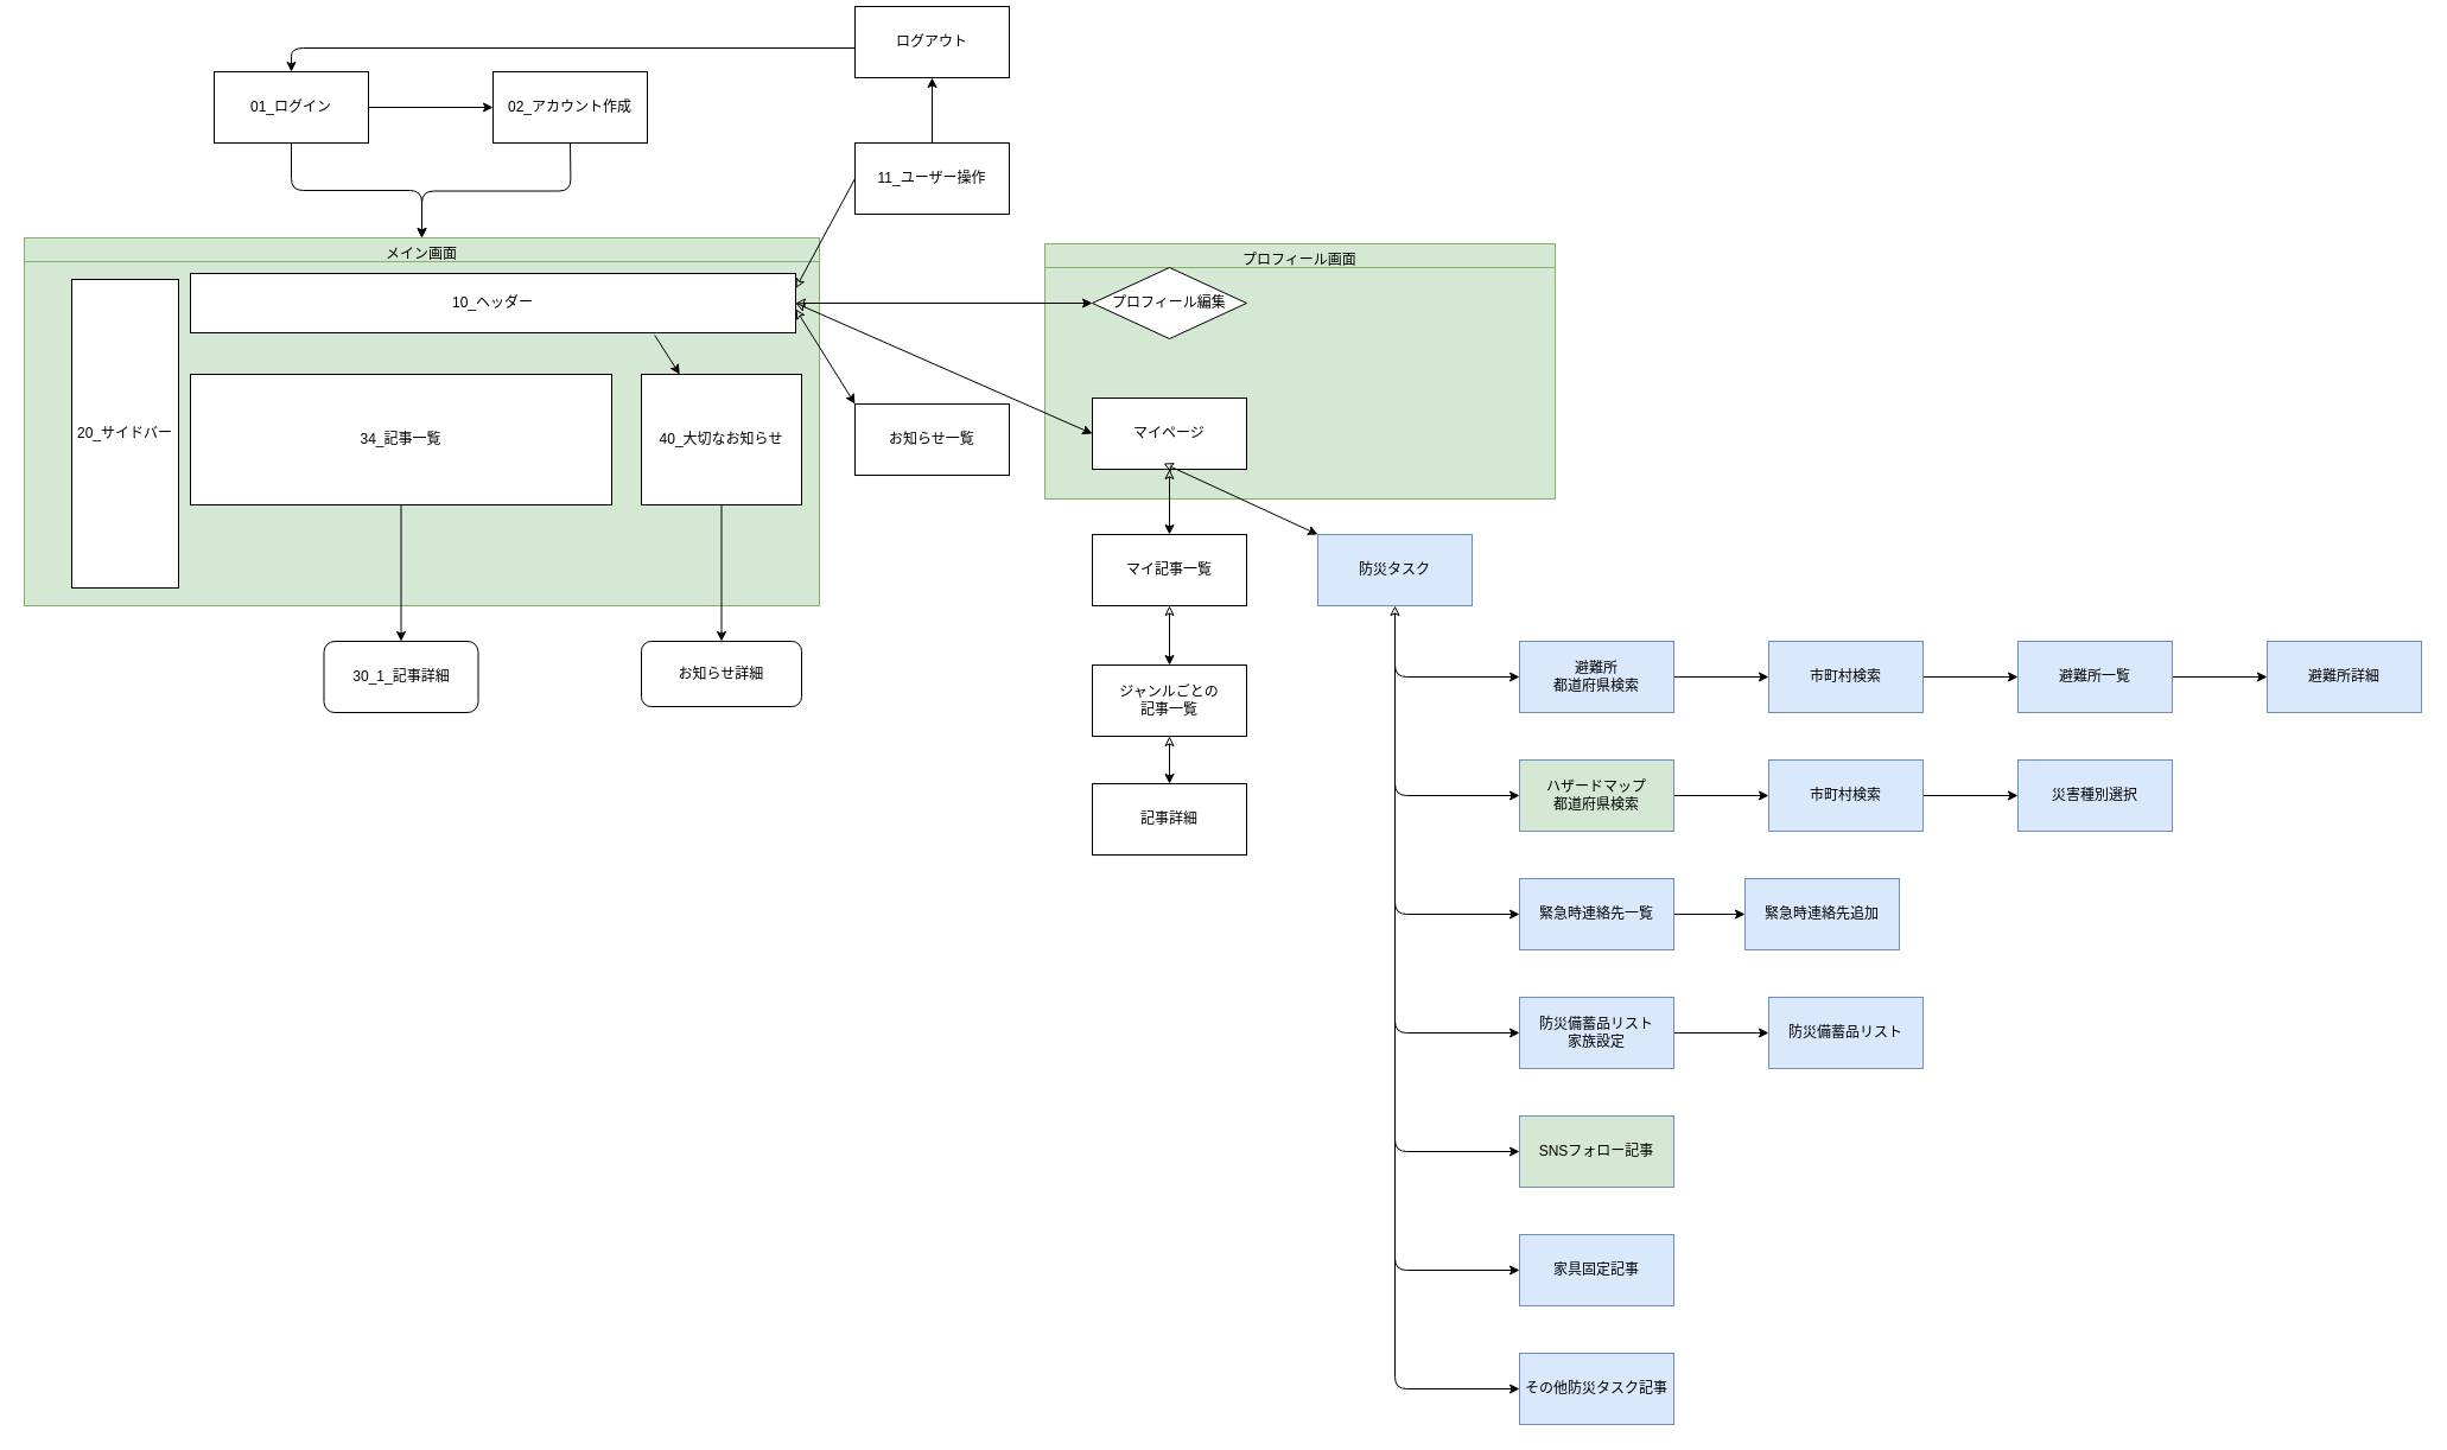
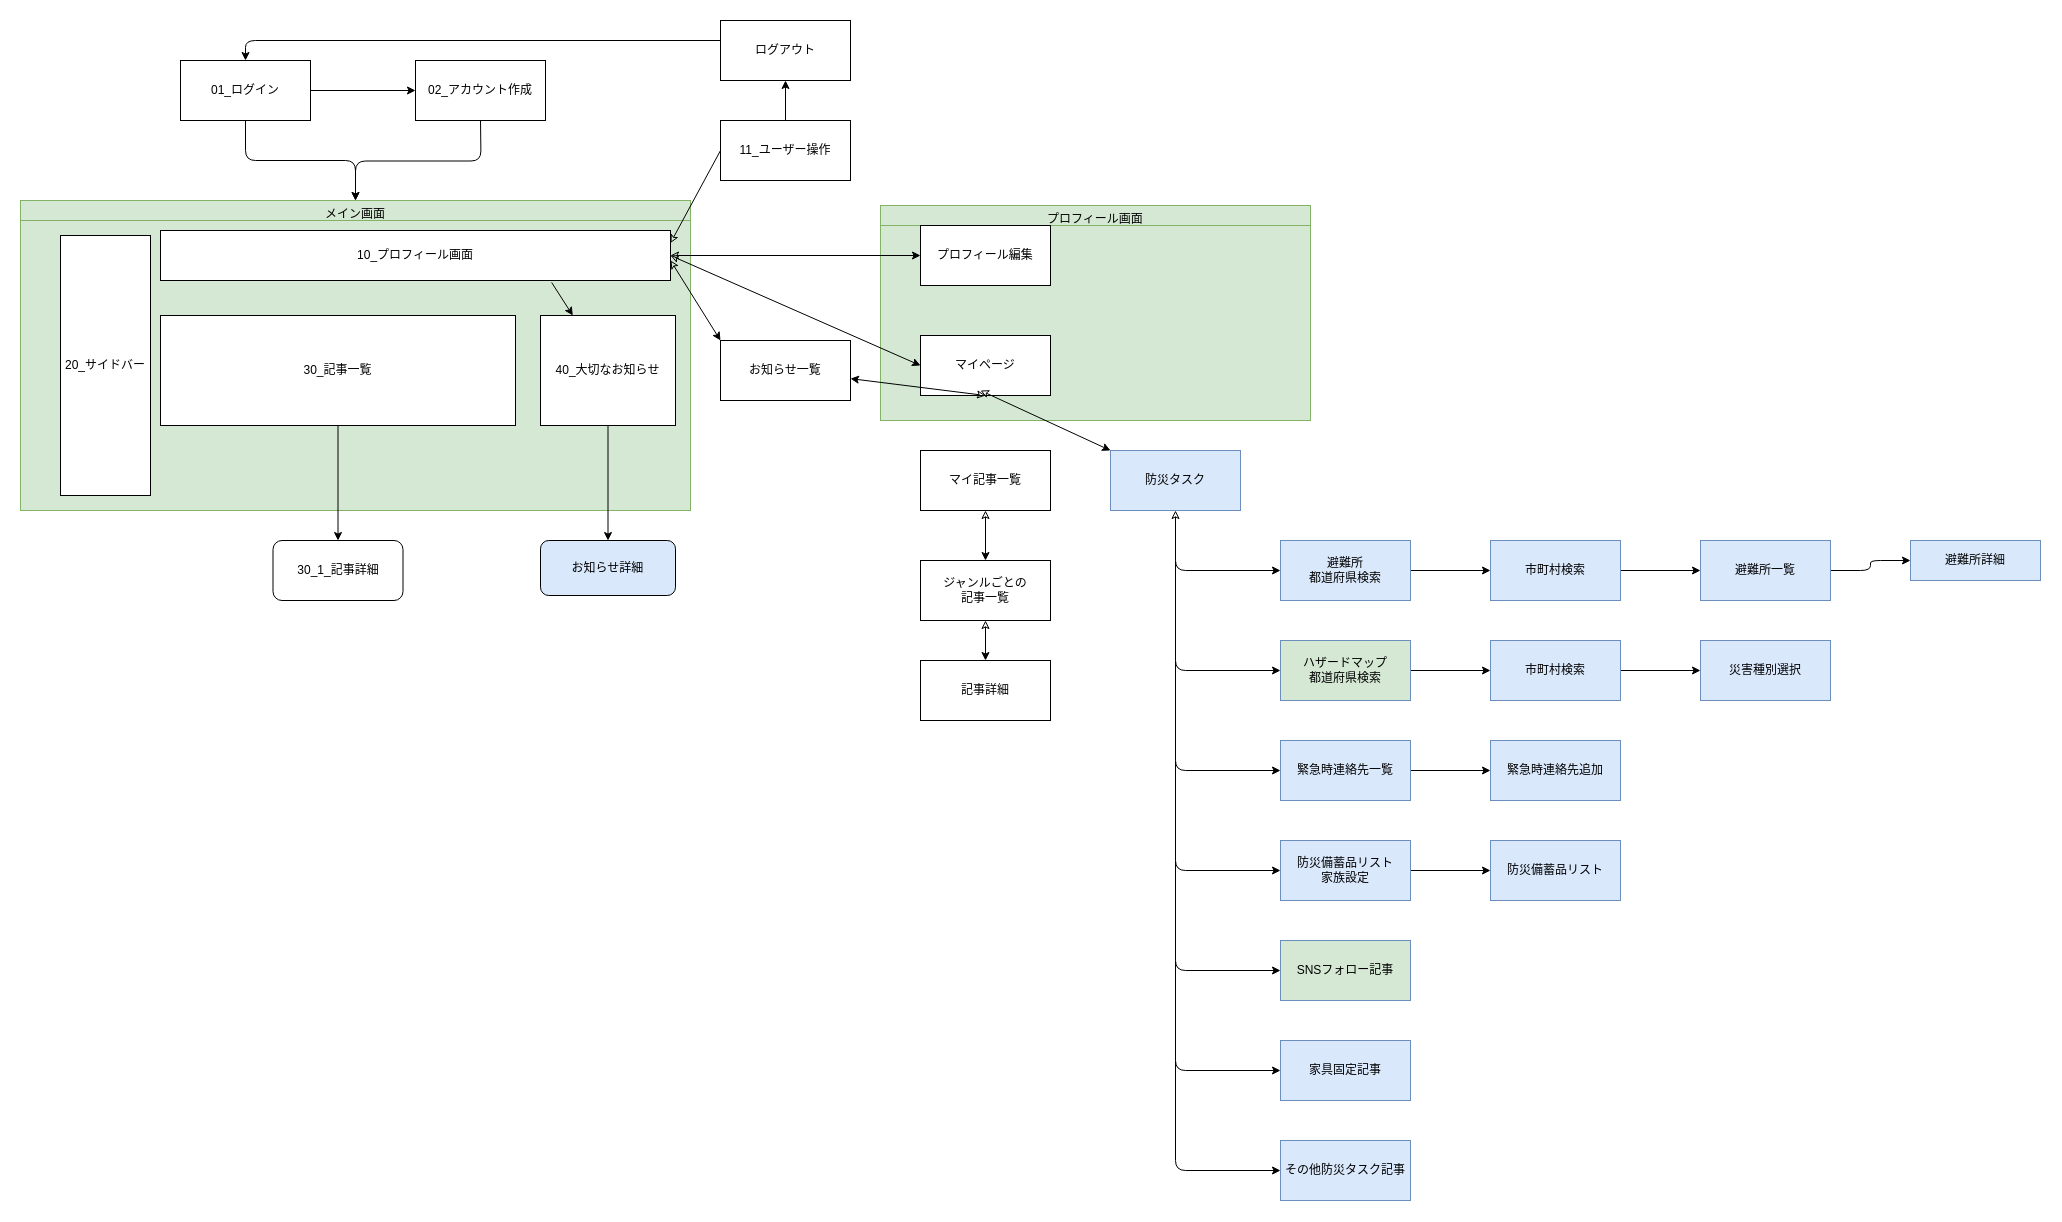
- <mxCell id="63" value="ログアウト" style="rounded=0;whiteSpace=wrap;html=1;" vertex="1" parent="1"><mxGeometry x="720" y="5" width="130" height="60" as="geometry" /></mxCell>
+ <mxCell id="63" value="ログアウト" style="rounded=0;whiteSpace=wrap;html=1;" vertex="1" parent="1"><mxGeometry x="720" y="20" width="130" height="60" as="geometry" /></mxCell>
- <mxCell id="9" value="10_ヘッダー" style="rounded=0;whiteSpace=wrap;html=1;" parent="1" vertex="1"><mxGeometry x="160" y="230" width="510" height="50" as="geometry" /></mxCell>
+ <mxCell id="9" value="10_プロフィール画面" style="rounded=0;whiteSpace=wrap;html=1;" parent="1" vertex="1"><mxGeometry x="160" y="230" width="510" height="50" as="geometry" /></mxCell>
- <mxCell id="23" value="プロフィール編集" style="rhombus;whiteSpace=wrap;html=1;" vertex="1" parent="1"><mxGeometry x="920" y="225" width="130" height="60" as="geometry" /></mxCell>
+ <mxCell id="23" value="プロフィール編集" style="rounded=0;whiteSpace=wrap;html=1;" vertex="1" parent="1"><mxGeometry x="920" y="225" width="130" height="60" as="geometry" /></mxCell>
- <mxCell id="14" value="34_記事一覧" style="rounded=0;whiteSpace=wrap;html=1;" parent="1" vertex="1"><mxGeometry x="160" y="315" width="355" height="110" as="geometry" /></mxCell>
+ <mxCell id="14" value="30_記事一覧" style="rounded=0;whiteSpace=wrap;html=1;" parent="1" vertex="1"><mxGeometry x="160" y="315" width="355" height="110" as="geometry" /></mxCell>
- <mxCell id="58" style="edgeStyle=none;rounded=0;orthogonalLoop=1;jettySize=auto;html=1;exitX=0.5;exitY=1;exitDx=0;exitDy=0;entryX=0.5;entryY=0;entryDx=0;entryDy=0;startSize=6;sourcePerimeterSpacing=0;startArrow=classic;startFill=0;" edge="1" parent="1" source="22" target="24"><mxGeometry relative="1" as="geometry"><mxPoint x="680" y="265" as="sourcePoint" /><mxPoint x="930" y="375" as="targetPoint" /></mxGeometry></mxCell>
+ <mxCell id="58" style="edgeStyle=none;rounded=0;orthogonalLoop=1;jettySize=auto;html=1;exitX=0.5;exitY=1;exitDx=0;exitDy=0;startSize=6;sourcePerimeterSpacing=0;startArrow=classic;startFill=0;" edge="1" parent="1" source="22" target="21"><mxGeometry relative="1" as="geometry"><mxPoint x="680" y="265" as="sourcePoint" /><mxPoint x="930" y="375" as="targetPoint" /></mxGeometry></mxCell>
- <mxCell id="37" value="お知らせ詳細" style="rounded=1;whiteSpace=wrap;html=1;" vertex="1" parent="1"><mxGeometry x="540" y="540" width="135" height="55" as="geometry" /></mxCell>
+ <mxCell id="37" value="お知らせ詳細" style="rounded=1;whiteSpace=wrap;html=1;fillColor=#dae8fc;" vertex="1" parent="1"><mxGeometry x="540" y="540" width="135" height="55" as="geometry" /></mxCell>
- <mxCell id="44" value="避難所詳細" style="rounded=0;whiteSpace=wrap;html=1;fillColor=#dae8fc;strokeColor=#6c8ebf;" vertex="1" parent="1"><mxGeometry x="1910" y="540" width="130" height="60" as="geometry" /></mxCell>
+ <mxCell id="44" value="避難所詳細" style="rounded=0;whiteSpace=wrap;html=1;fillColor=#dae8fc;strokeColor=#6c8ebf;" vertex="1" parent="1"><mxGeometry x="1910" y="540" width="130" height="40" as="geometry" /></mxCell>
- <mxCell id="48" value="緊急時連絡先追加" style="rounded=0;whiteSpace=wrap;html=1;fillColor=#dae8fc;strokeColor=#6c8ebf;" vertex="1" parent="1"><mxGeometry x="1470" y="740" width="130" height="60" as="geometry" /></mxCell>
+ <mxCell id="48" value="緊急時連絡先追加" style="rounded=0;whiteSpace=wrap;html=1;fillColor=#dae8fc;strokeColor=#6c8ebf;" vertex="1" parent="1"><mxGeometry x="1490" y="740" width="130" height="60" as="geometry" /></mxCell>
